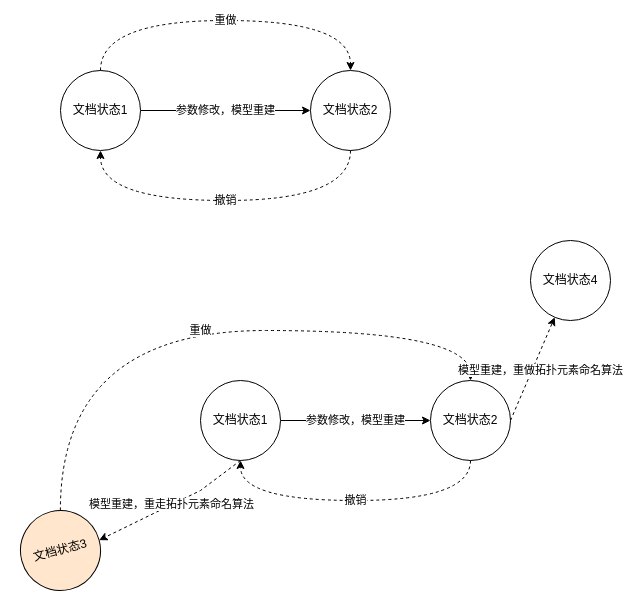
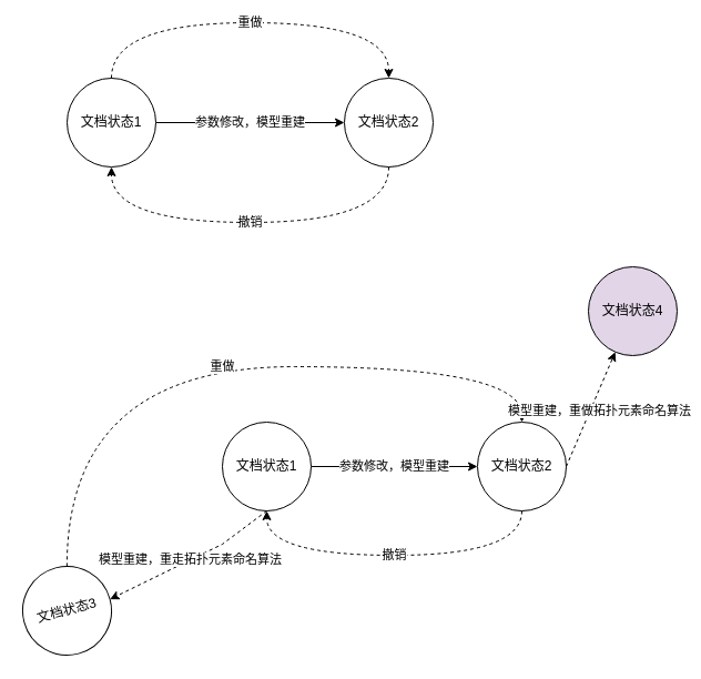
- <mxCell id="15" value="文档状态4" style="ellipse;whiteSpace=wrap;html=1;aspect=fixed;" vertex="1" parent="1"><mxGeometry x="530" y="240" width="80" height="80" as="geometry" /></mxCell>
+ <mxCell id="15" value="文档状态4" style="ellipse;whiteSpace=wrap;html=1;aspect=fixed;fillColor=#e1d5e7;" vertex="1" parent="1"><mxGeometry x="530" y="240" width="80" height="80" as="geometry" /></mxCell>
- <mxCell id="13" value="文档状态3" style="ellipse;whiteSpace=wrap;html=1;aspect=fixed;rotation=-15;fillColor=#ffe6cc;" vertex="1" parent="1"><mxGeometry x="20" y="510" width="80" height="80" as="geometry" /></mxCell>
+ <mxCell id="13" value="文档状态3" style="ellipse;whiteSpace=wrap;html=1;aspect=fixed;rotation=-15;" vertex="1" parent="1"><mxGeometry x="20" y="510" width="80" height="80" as="geometry" /></mxCell>
